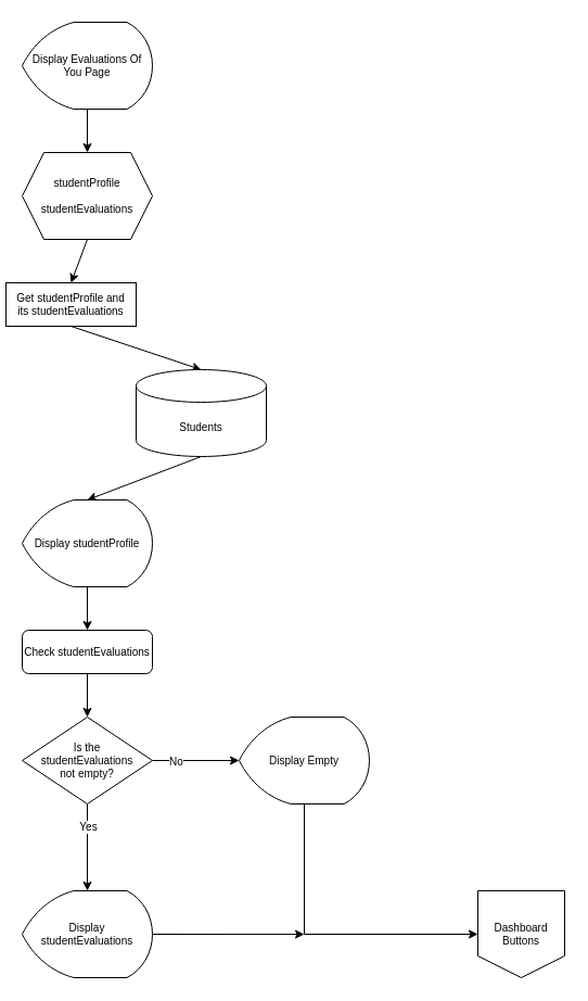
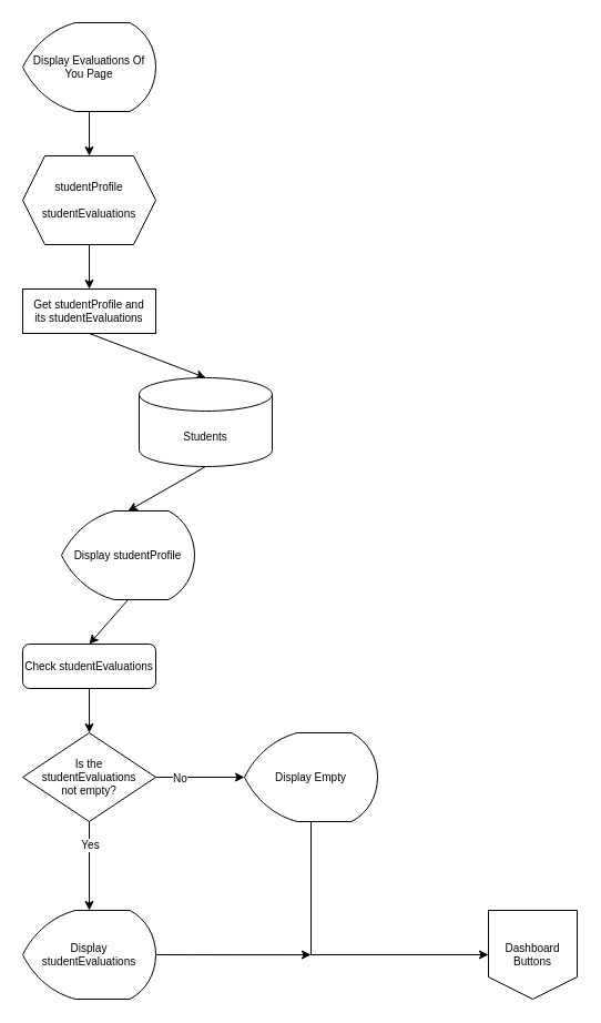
- <mxCell id="7" value="Get studentProfile and&lt;br style=&quot;font-size: 10px;&quot;&gt;its studentEvaluations" style="rounded=0;whiteSpace=wrap;html=1;fontFamily=Helvetica;strokeWidth=1;fontSize=10;" vertex="1" parent="1"><mxGeometry x="5" y="260" width="120" height="40" as="geometry" /></mxCell>
+ <mxCell id="7" value="Get studentProfile and&lt;br style=&quot;font-size: 10px;&quot;&gt;its studentEvaluations" style="rounded=0;whiteSpace=wrap;html=1;fontFamily=Helvetica;strokeWidth=1;fontSize=10;" vertex="1" parent="1"><mxGeometry x="20" y="260" width="120" height="40" as="geometry" /></mxCell>
- <mxCell id="11" value="Display studentProfile" style="strokeWidth=1;html=1;shape=mxgraph.flowchart.display;whiteSpace=wrap;fontSize=10;rounded=0;fontFamily=Helvetica;" vertex="1" parent="1"><mxGeometry x="20" y="460" width="120" height="80" as="geometry" /></mxCell>
+ <mxCell id="11" value="Display studentProfile" style="strokeWidth=1;html=1;shape=mxgraph.flowchart.display;whiteSpace=wrap;fontSize=10;rounded=0;fontFamily=Helvetica;" vertex="1" parent="1"><mxGeometry x="55" y="460" width="120" height="80" as="geometry" /></mxCell>
